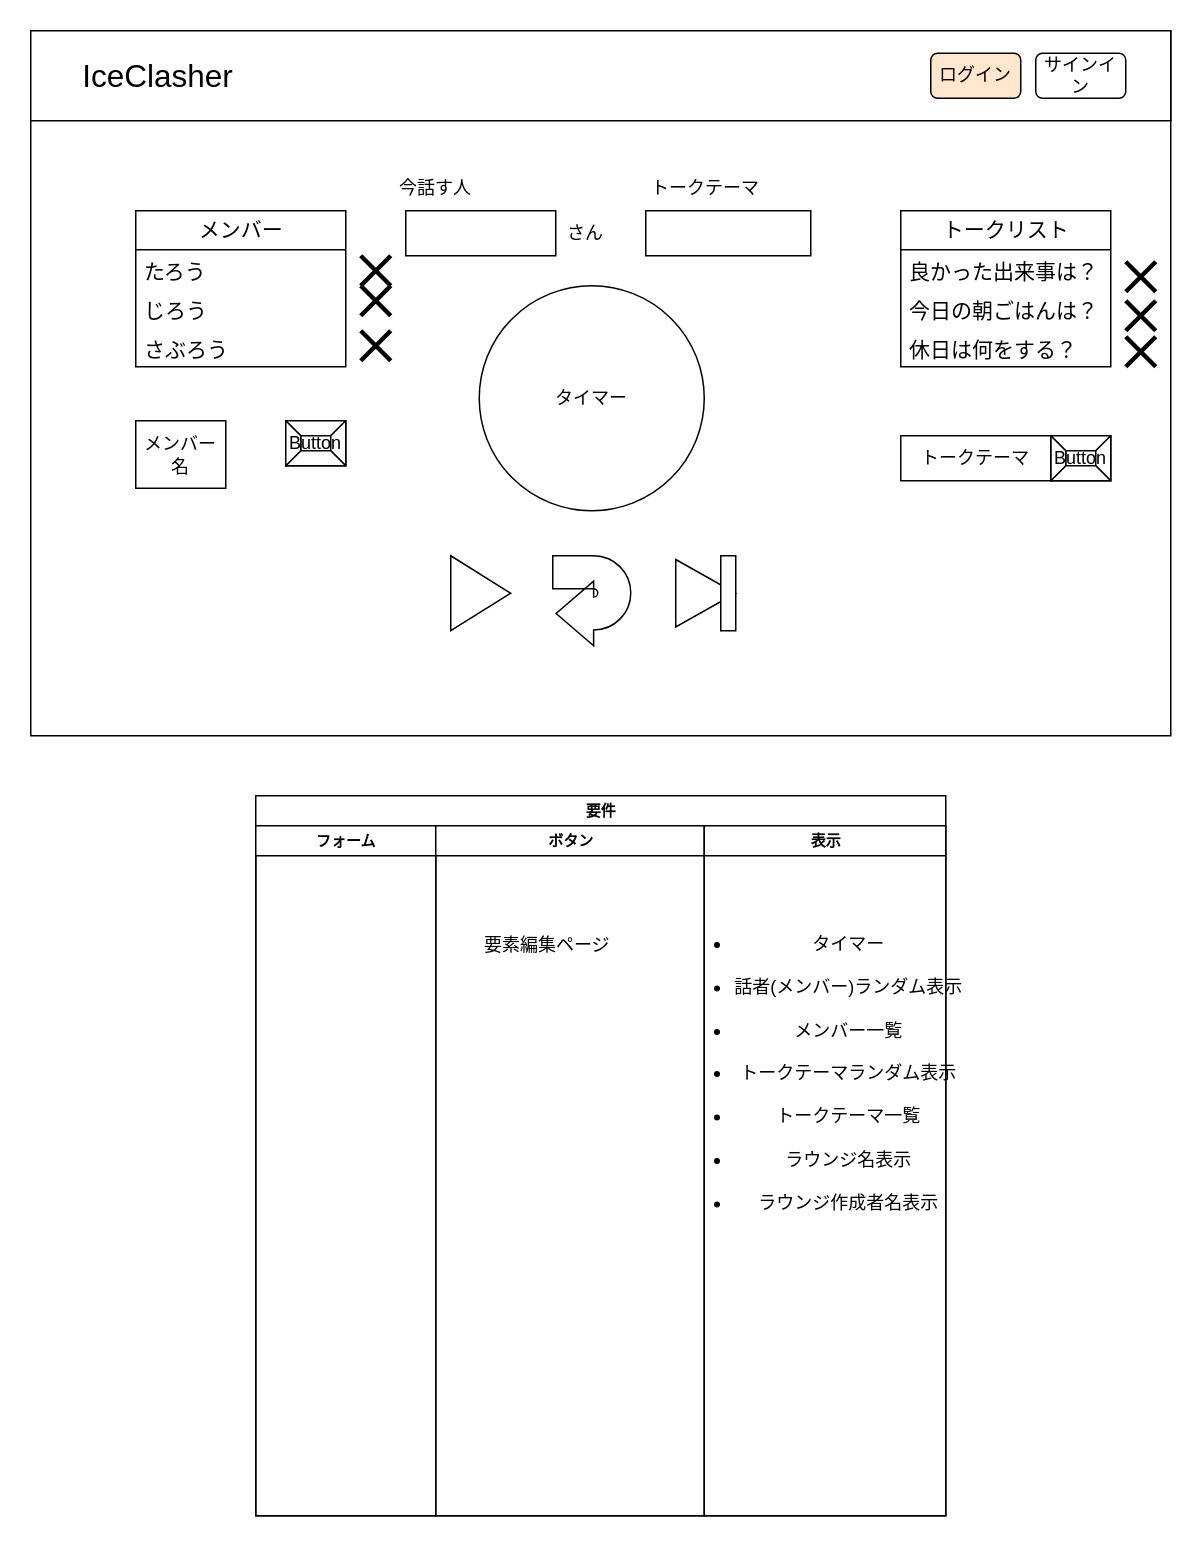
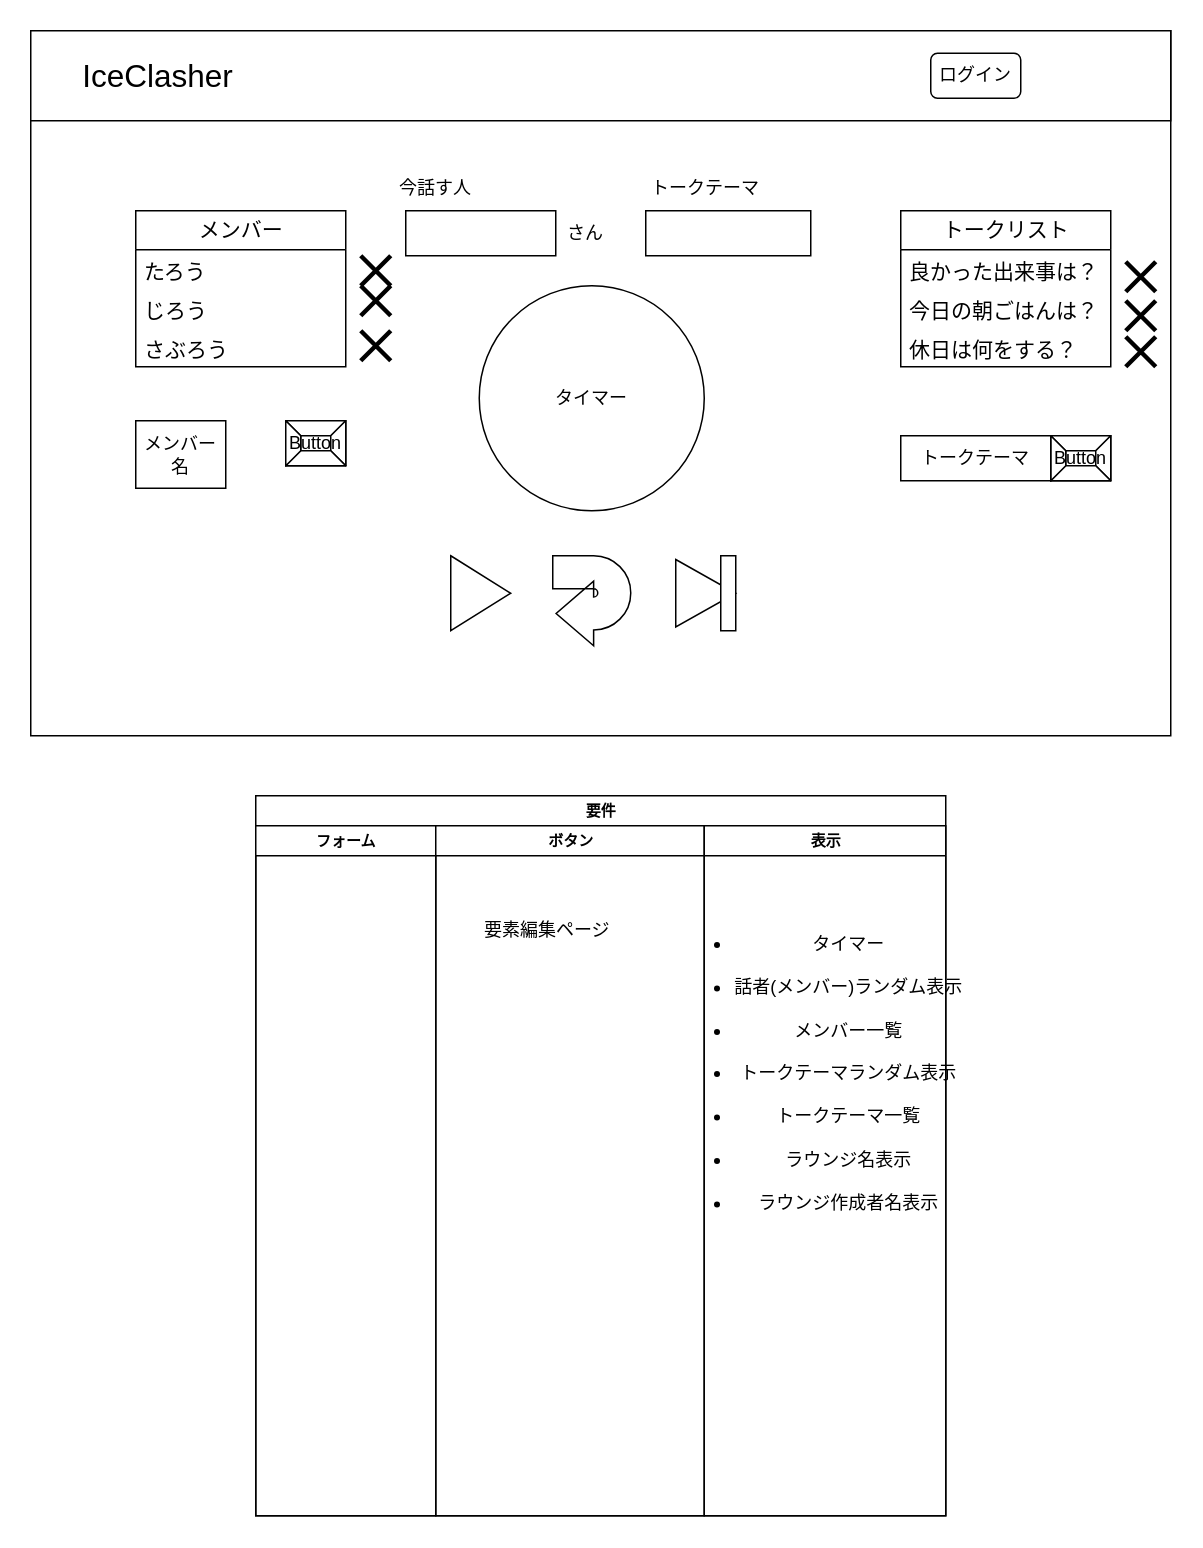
- <mxCell id="4" value="ログイン" style="rounded=1;whiteSpace=wrap;html=1;fillColor=#ffe6cc;" parent="1" vertex="1"><mxGeometry x="620" y="35" width="60" height="30" as="geometry" /></mxCell>
+ <mxCell id="4" value="ログイン" style="rounded=1;whiteSpace=wrap;html=1;" parent="1" vertex="1"><mxGeometry x="620" y="35" width="60" height="30" as="geometry" /></mxCell>
- <mxCell id="5" value="サインイン" style="rounded=1;whiteSpace=wrap;html=1;" parent="1" vertex="1"><mxGeometry x="690" y="35" width="60" height="30" as="geometry" /></mxCell>
- <mxCell id="10" value="要素編集ページ" style="text;html=1;align=center;verticalAlign=middle;resizable=0;points=[];autosize=1;strokeColor=none;fillColor=none;" vertex="1" parent="9"><mxGeometry x="19.0" y="65" width="110" height="30" as="geometry" /></mxCell>
+ <mxCell id="10" value="要素編集ページ" style="text;html=1;align=center;verticalAlign=middle;resizable=0;points=[];autosize=1;strokeColor=none;fillColor=none;" vertex="1" parent="9"><mxGeometry x="19.0" y="55" width="110" height="30" as="geometry" /></mxCell>
